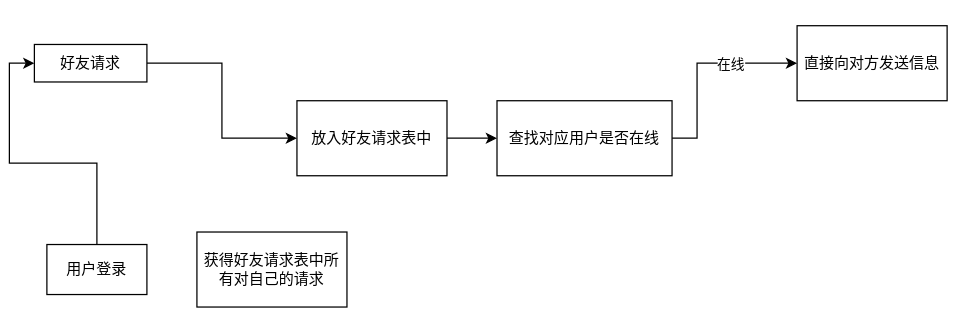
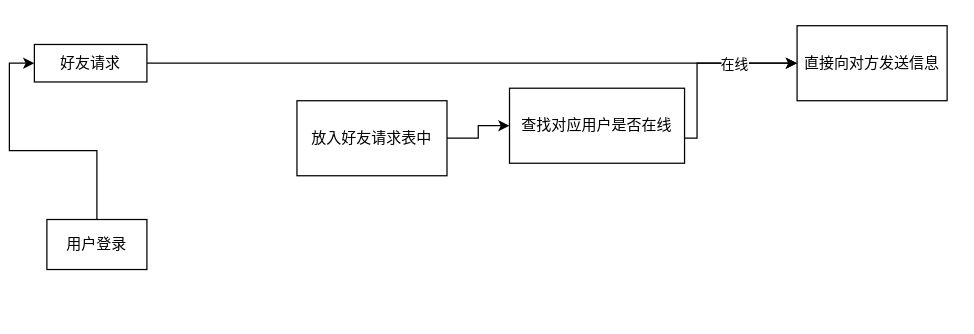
- <mxCell id="2" style="edgeStyle=orthogonalEdgeStyle;rounded=0;orthogonalLoop=1;jettySize=auto;html=1;entryX=0;entryY=0.5;entryDx=0;entryDy=0;" edge="1" parent="1" source="3" target="5"><mxGeometry relative="1" as="geometry" /></mxCell>
+ <mxCell id="2" style="edgeStyle=orthogonalEdgeStyle;rounded=0;orthogonalLoop=1;jettySize=auto;html=1;" edge="1" parent="1" source="3" target="9"><mxGeometry relative="1" as="geometry" /></mxCell>
- <mxCell id="8" value="查找对应用户是否在线" style="rounded=0;whiteSpace=wrap;html=1;" vertex="1" parent="1"><mxGeometry x="390" y="80" width="140" height="60" as="geometry" /></mxCell>
+ <mxCell id="8" value="查找对应用户是否在线" style="rounded=0;whiteSpace=wrap;html=1;" vertex="1" parent="1"><mxGeometry x="400" y="70" width="140" height="60" as="geometry" /></mxCell>
- <mxCell id="11" value="用户登录" style="rounded=0;whiteSpace=wrap;html=1;" vertex="1" parent="1"><mxGeometry x="30" y="195" width="80" height="40" as="geometry" /></mxCell>
+ <mxCell id="11" value="用户登录" style="rounded=0;whiteSpace=wrap;html=1;" vertex="1" parent="1"><mxGeometry x="30" y="175" width="80" height="40" as="geometry" /></mxCell>
- <mxCell id="12" value="获得好友请求表中所有对自己的请求" style="rounded=0;whiteSpace=wrap;html=1;" vertex="1" parent="1"><mxGeometry x="150" y="185" width="120" height="60" as="geometry" /></mxCell>
